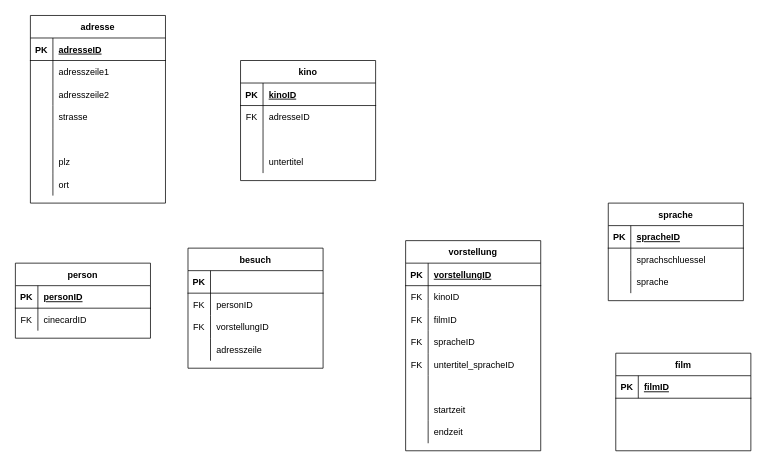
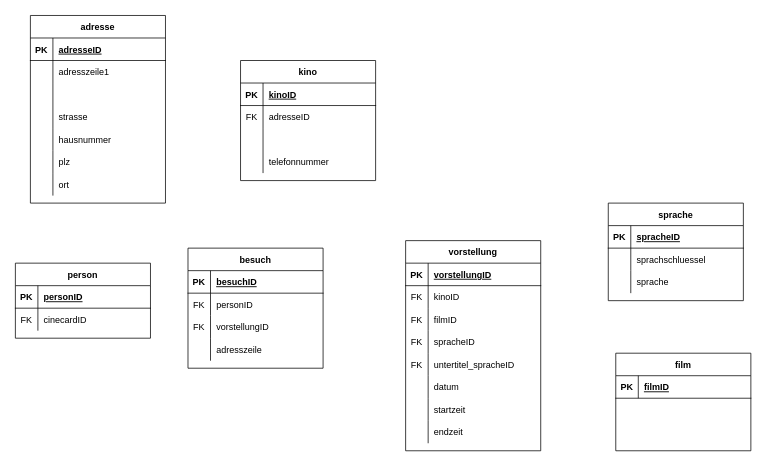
- <mxCell id="48" value="adresszeile2" style="shape=partialRectangle;connectable=0;fillColor=none;top=0;left=0;bottom=0;right=0;align=left;spacingLeft=6;overflow=hidden;" vertex="1" parent="46"><mxGeometry x="30" width="150" height="30" as="geometry" /></mxCell>
+ <mxCell id="54" value="hausnummer" style="shape=partialRectangle;connectable=0;fillColor=none;top=0;left=0;bottom=0;right=0;align=left;spacingLeft=6;overflow=hidden;" vertex="1" parent="52"><mxGeometry x="30" width="150" height="30" as="geometry" /></mxCell>
- <mxCell id="13" value="untertitel" style="shape=partialRectangle;connectable=0;fillColor=none;top=0;left=0;bottom=0;right=0;align=left;spacingLeft=6;overflow=hidden;" vertex="1" parent="11"><mxGeometry x="30" width="150" height="30" as="geometry" /></mxCell>
+ <mxCell id="13" value="telefonnummer" style="shape=partialRectangle;connectable=0;fillColor=none;top=0;left=0;bottom=0;right=0;align=left;spacingLeft=6;overflow=hidden;" vertex="1" parent="11"><mxGeometry x="30" width="150" height="30" as="geometry" /></mxCell>
+ <mxCell id="82" value="besuchID" style="shape=partialRectangle;connectable=0;fillColor=none;top=0;left=0;bottom=0;right=0;align=left;spacingLeft=6;fontStyle=5;overflow=hidden;" vertex="1" parent="80"><mxGeometry x="30" width="150" height="30" as="geometry" /></mxCell>
+ <mxCell id="32" value="datum" style="shape=partialRectangle;connectable=0;fillColor=none;top=0;left=0;bottom=0;right=0;align=left;spacingLeft=6;overflow=hidden;" vertex="1" parent="30"><mxGeometry x="30" width="150" height="30" as="geometry" /></mxCell>
